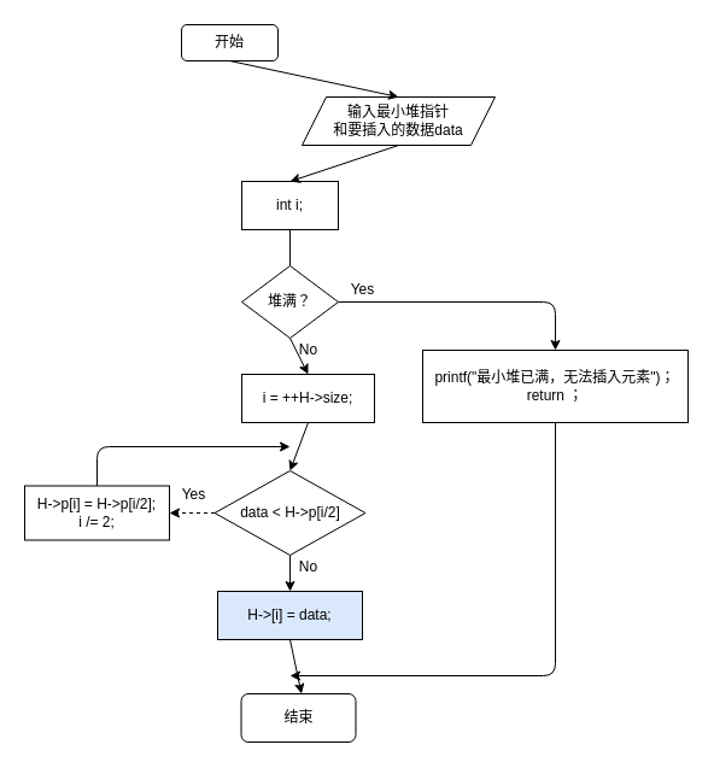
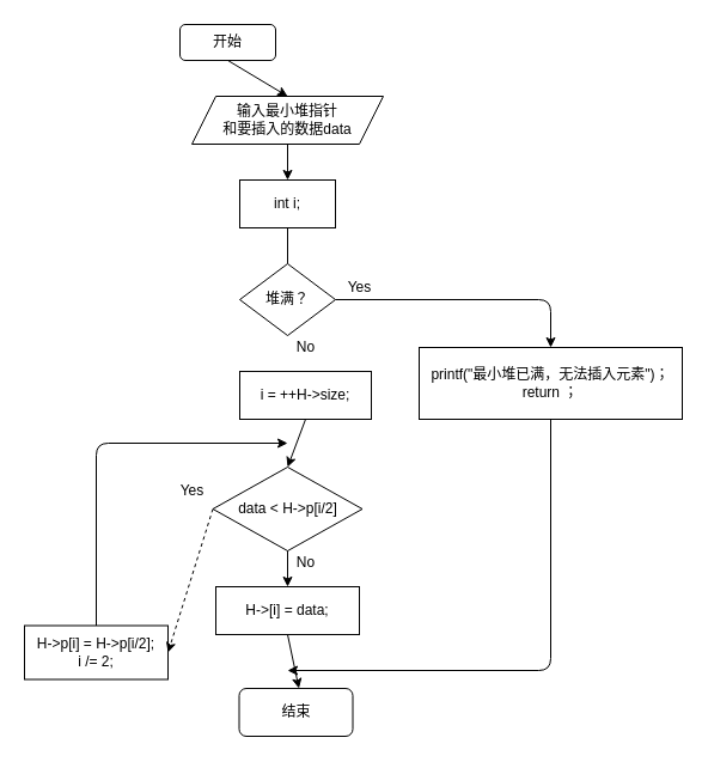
- <mxCell id="3" value="输入最小堆指针&lt;br&gt;和要插入的数据data" style="shape=parallelogram;perimeter=parallelogramPerimeter;whiteSpace=wrap;html=1;fixedSize=1;" vertex="1" parent="1"><mxGeometry x="250" y="80" width="160" height="40" as="geometry" /></mxCell>
+ <mxCell id="3" value="输入最小堆指针&lt;br&gt;和要插入的数据data" style="shape=parallelogram;perimeter=parallelogramPerimeter;whiteSpace=wrap;html=1;fixedSize=1;" vertex="1" parent="1"><mxGeometry x="160" y="80" width="160" height="40" as="geometry" /></mxCell>
- <mxCell id="15" value="" style="endArrow=classic;html=1;exitX=0.5;exitY=1;exitDx=0;exitDy=0;entryX=0.5;entryY=0;entryDx=0;entryDy=0;" edge="1" parent="1" source="5" target="7"><mxGeometry width="50" height="50" relative="1" as="geometry"><mxPoint x="280" y="270" as="sourcePoint" /><mxPoint x="330" y="220" as="targetPoint" /></mxGeometry></mxCell>
- <mxCell id="9" value="H-&amp;gt;p[i] = H-&amp;gt;p[i/2];&lt;br&gt;i /= 2;" style="rounded=0;whiteSpace=wrap;html=1;" vertex="1" parent="1"><mxGeometry x="20" y="402.5" width="120" height="45" as="geometry" /></mxCell>
+ <mxCell id="9" value="H-&amp;gt;p[i] = H-&amp;gt;p[i/2];&lt;br&gt;i /= 2;" style="rounded=0;whiteSpace=wrap;html=1;" vertex="1" parent="1"><mxGeometry x="20" y="522.5" width="120" height="45" as="geometry" /></mxCell>
- <mxCell id="10" value="H-&amp;gt;[i] = data;" style="rounded=0;whiteSpace=wrap;html=1;fillColor=#dae8fc;" vertex="1" parent="1"><mxGeometry x="180" y="490" width="120" height="40" as="geometry" /></mxCell>
+ <mxCell id="10" value="H-&amp;gt;[i] = data;" style="rounded=0;whiteSpace=wrap;html=1;" vertex="1" parent="1"><mxGeometry x="180" y="490" width="120" height="40" as="geometry" /></mxCell>
